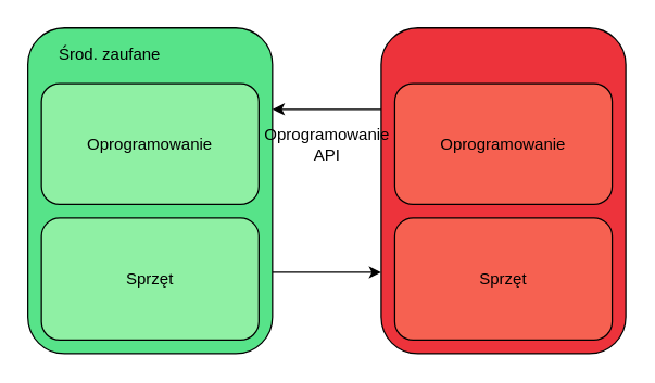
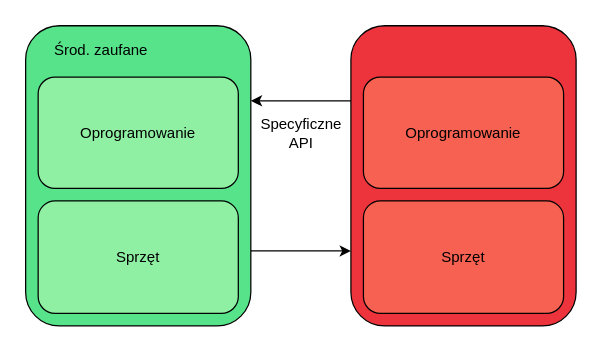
- <mxCell id="11" value="&lt;div&gt;Oprogramowanie&lt;/div&gt;&lt;div&gt;API&lt;br&gt;&lt;/div&gt;" style="text;html=1;align=center;verticalAlign=middle;resizable=0;points=[];autosize=1;strokeColor=none;fillColor=none;" vertex="1" parent="1"><mxGeometry x="195" y="85.5" width="90" height="40" as="geometry" /></mxCell>
+ <mxCell id="11" value="&lt;div&gt;Specyficzne&lt;/div&gt;&lt;div&gt;API&lt;br&gt;&lt;/div&gt;" style="text;html=1;align=center;verticalAlign=middle;resizable=0;points=[];autosize=1;strokeColor=none;fillColor=none;" vertex="1" parent="1"><mxGeometry x="195" y="85.5" width="90" height="40" as="geometry" /></mxCell>
